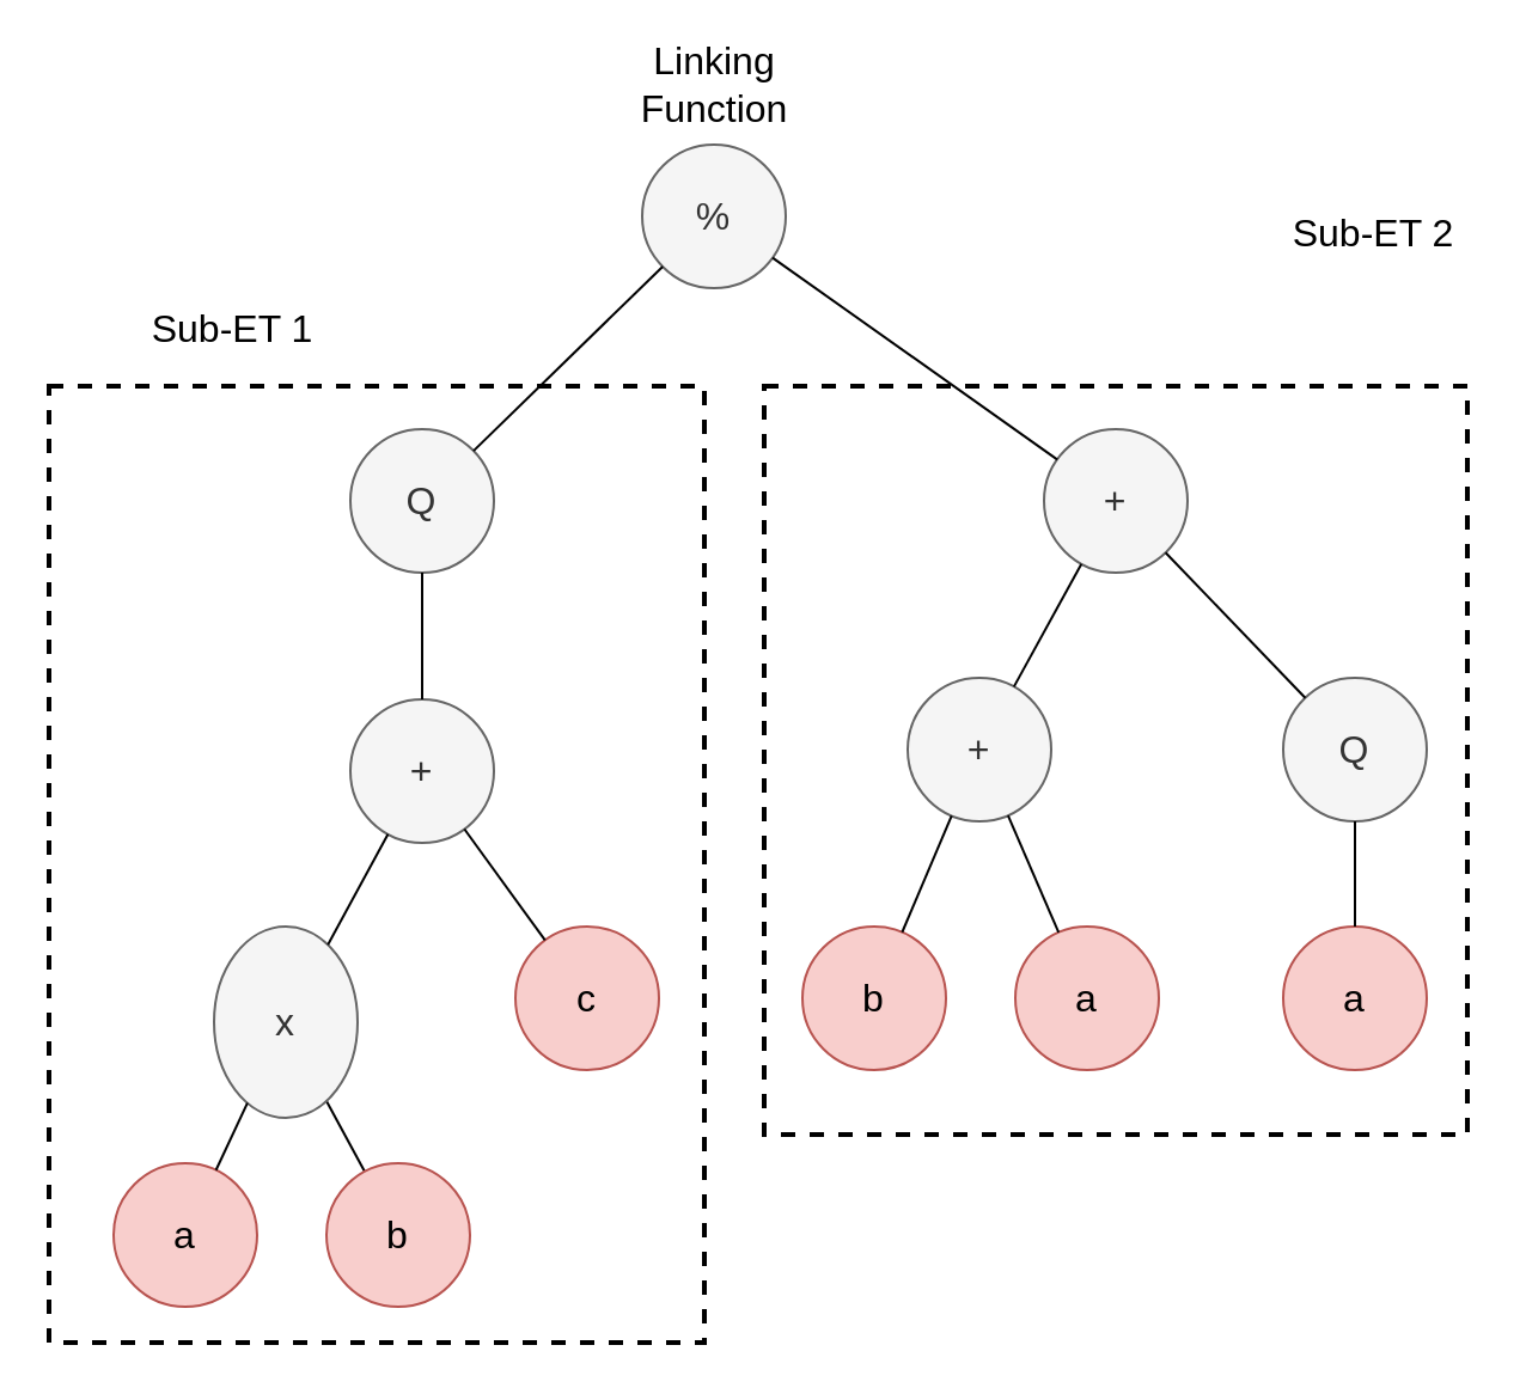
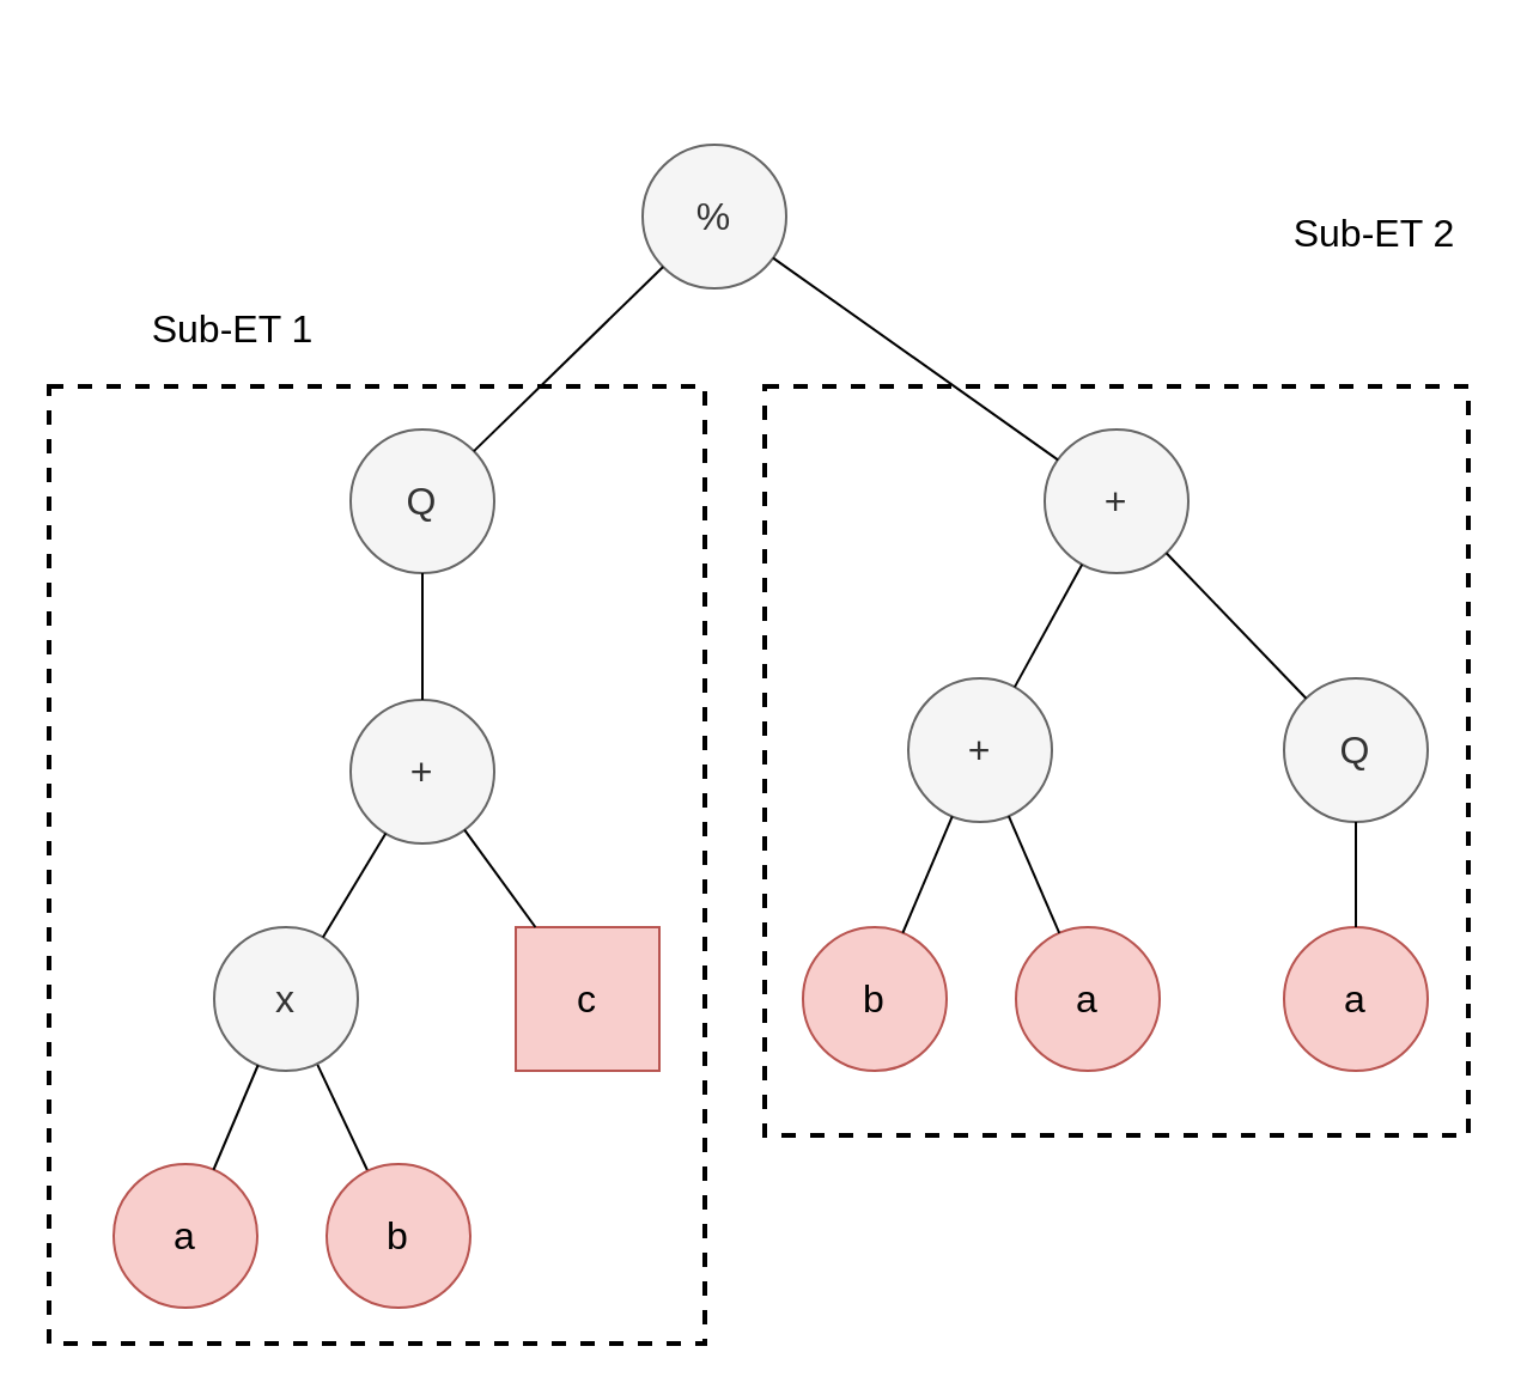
- <mxCell id="32" value="Linking Function" style="text;html=1;align=center;verticalAlign=middle;whiteSpace=wrap;rounded=0;fontSize=16;" vertex="1" parent="1"><mxGeometry x="255.5" y="20" width="85" height="30" as="geometry" /></mxCell>
- <mxCell id="12" value="c" style="ellipse;whiteSpace=wrap;html=1;fontSize=16;fillColor=#f8cecc;strokeColor=#b85450;" vertex="1" parent="1"><mxGeometry x="215" y="387" width="60" height="60" as="geometry" /></mxCell>
+ <mxCell id="12" value="c" style="whiteSpace=wrap;html=1;fontSize=16;fillColor=#f8cecc;strokeColor=#b85450;rounded=0;" vertex="1" parent="1"><mxGeometry x="215" y="387" width="60" height="60" as="geometry" /></mxCell>
- <mxCell id="6" value="x" style="ellipse;whiteSpace=wrap;html=1;fontSize=16;fillColor=#f5f5f5;fontColor=#333333;strokeColor=#666666;" parent="1" vertex="1"><mxGeometry x="89" y="387" width="60" height="80" as="geometry" /></mxCell>
+ <mxCell id="6" value="x" style="ellipse;whiteSpace=wrap;html=1;fontSize=16;fillColor=#f5f5f5;fontColor=#333333;strokeColor=#666666;" parent="1" vertex="1"><mxGeometry x="89" y="387" width="60" height="60" as="geometry" /></mxCell>
